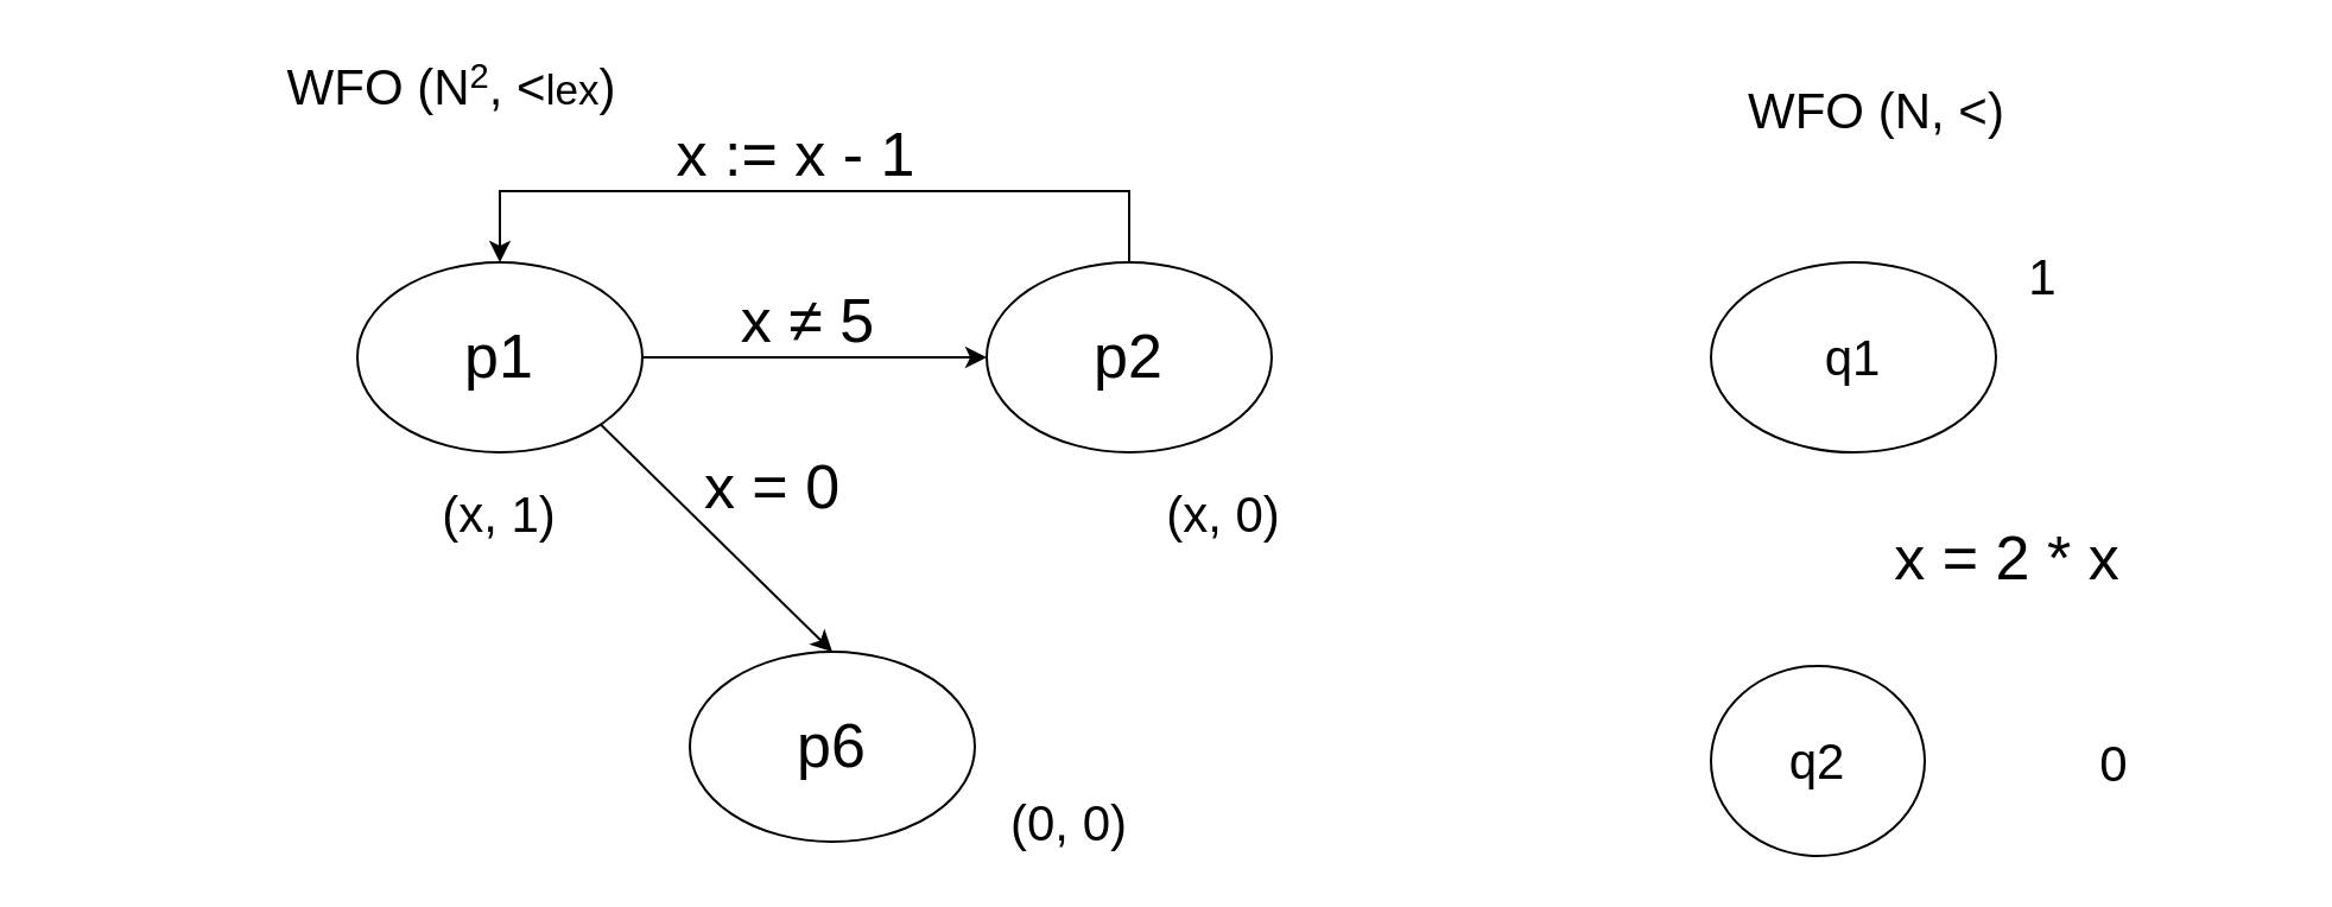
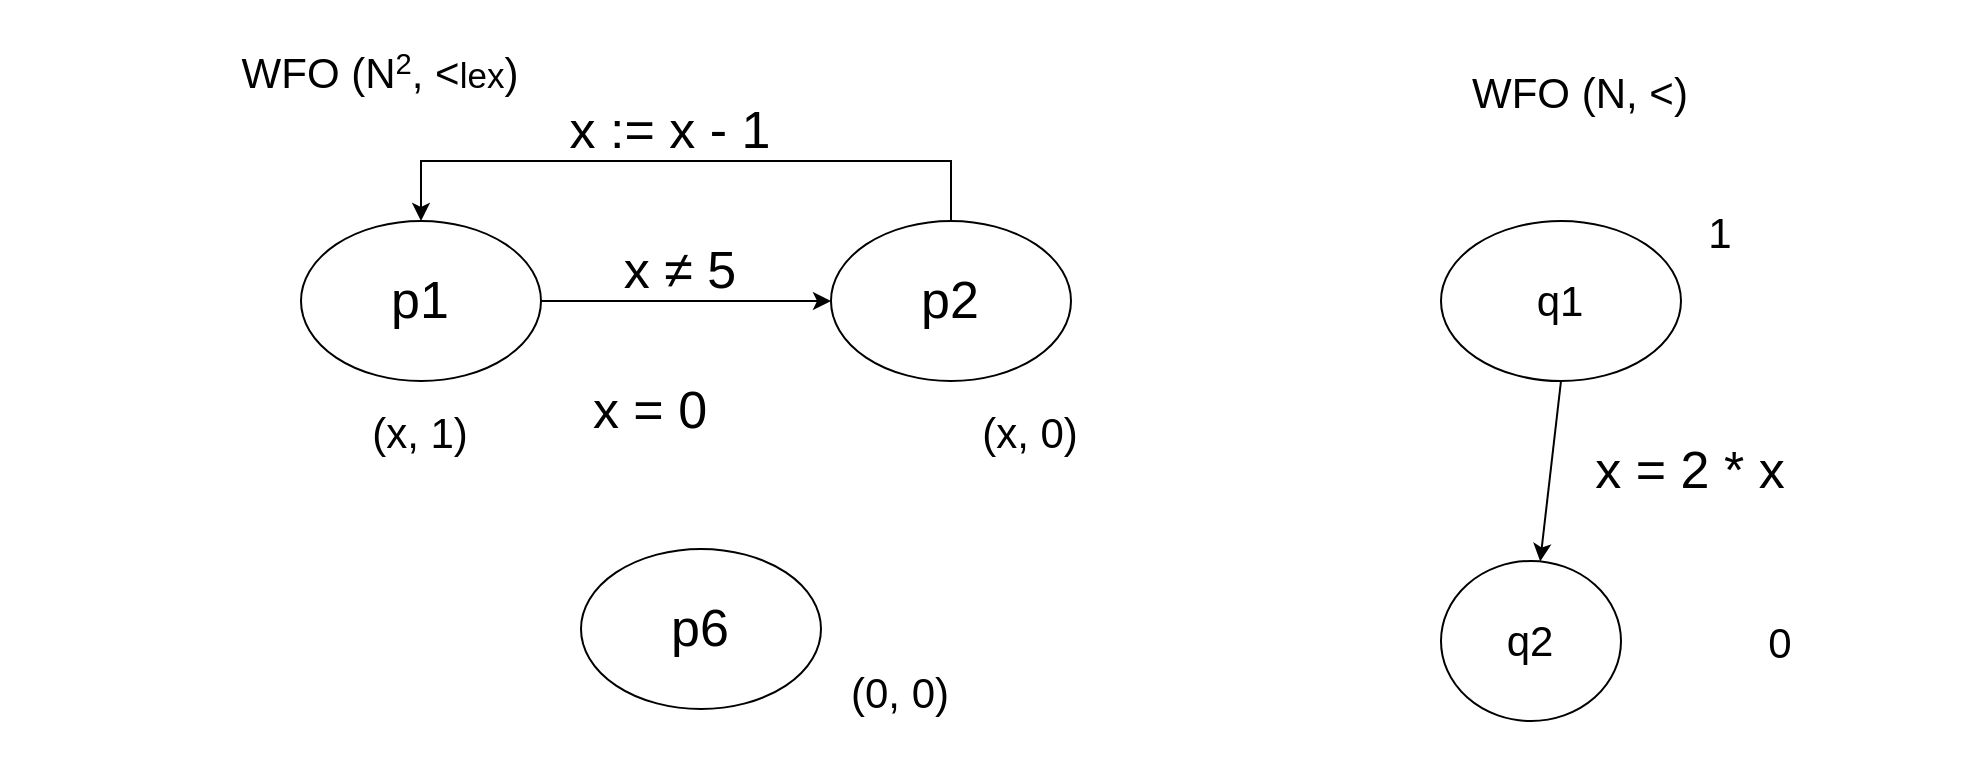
- <mxCell id="3" style="rounded=0;orthogonalLoop=1;jettySize=auto;html=1;exitX=1;exitY=1;exitDx=0;exitDy=0;entryX=0.5;entryY=0;entryDx=0;entryDy=0;fontSize=26;fontColor=#000000;" parent="1" source="4" target="9" edge="1"><mxGeometry relative="1" as="geometry" /></mxCell>
+ <mxCell id="15" style="edgeStyle=none;rounded=0;orthogonalLoop=1;jettySize=auto;html=1;exitX=0.5;exitY=1;exitDx=0;exitDy=0;fontSize=21;fontColor=#000000;" parent="1" source="16" target="17" edge="1"><mxGeometry relative="1" as="geometry" /></mxCell>
